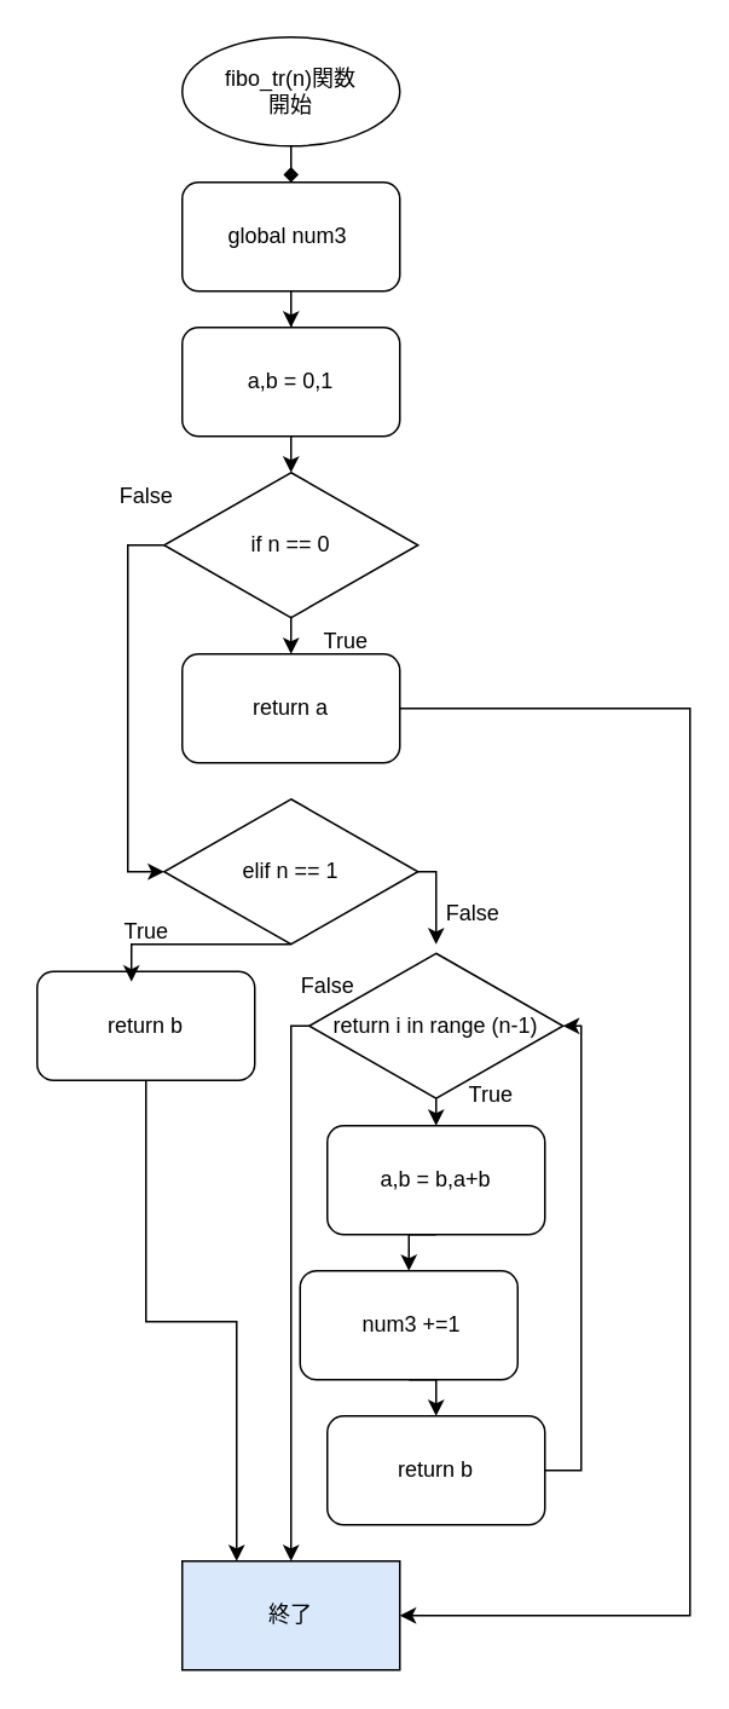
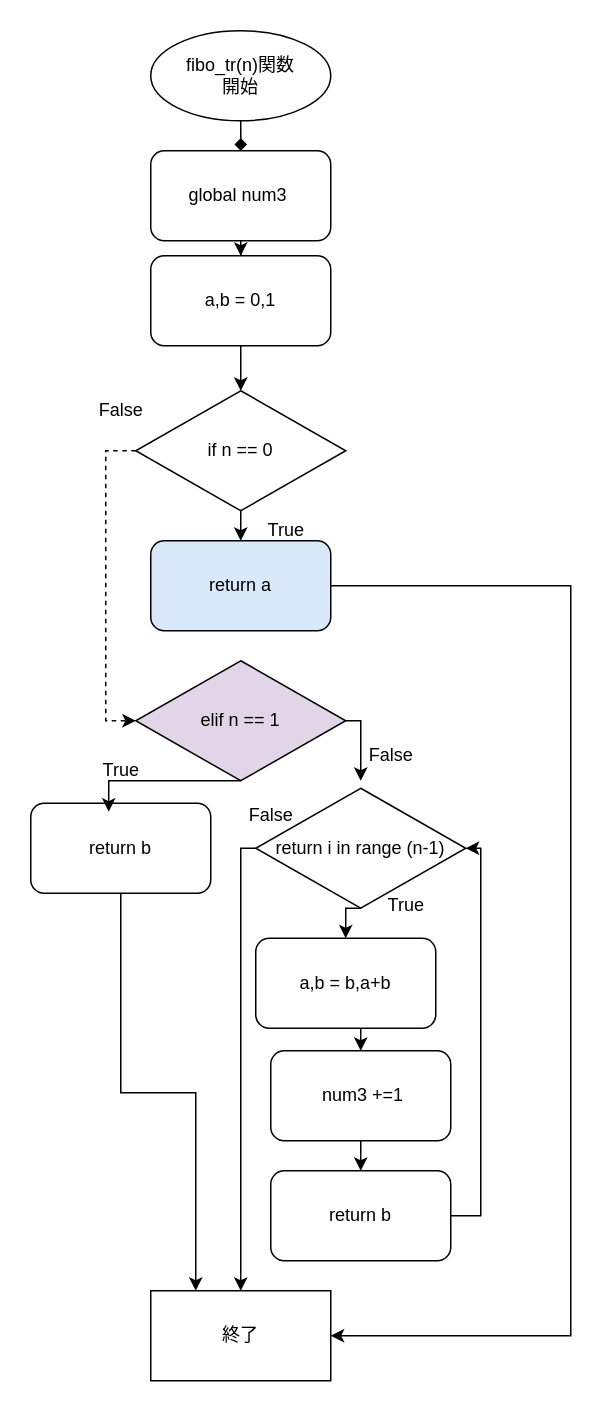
- <mxCell id="7" value="a,b = 0,1" style="rounded=1;whiteSpace=wrap;html=1;" vertex="1" parent="1"><mxGeometry x="100" y="180" width="120" height="60" as="geometry" /></mxCell>
+ <mxCell id="7" value="a,b = 0,1" style="rounded=1;whiteSpace=wrap;html=1;" vertex="1" parent="1"><mxGeometry x="100" y="170" width="120" height="60" as="geometry" /></mxCell>
- <mxCell id="9" style="edgeStyle=orthogonalEdgeStyle;rounded=0;orthogonalLoop=1;jettySize=auto;html=1;exitX=0;exitY=0.5;exitDx=0;exitDy=0;" edge="1" parent="1" source="10" target="16"><mxGeometry relative="1" as="geometry"><Array as="points"><mxPoint x="70" y="300" /><mxPoint x="70" y="480" /></Array></mxGeometry></mxCell>
+ <mxCell id="9" style="edgeStyle=orthogonalEdgeStyle;rounded=0;orthogonalLoop=1;jettySize=auto;html=1;exitX=0;exitY=0.5;exitDx=0;exitDy=0;dashed=1;" edge="1" parent="1" source="10" target="16"><mxGeometry relative="1" as="geometry"><Array as="points"><mxPoint x="70" y="300" /><mxPoint x="70" y="480" /></Array></mxGeometry></mxCell>
- <mxCell id="12" value="return a" style="rounded=1;whiteSpace=wrap;html=1;" vertex="1" parent="1"><mxGeometry x="100" y="360" width="120" height="60" as="geometry" /></mxCell>
+ <mxCell id="12" value="return a" style="rounded=1;whiteSpace=wrap;html=1;fillColor=#dae8fc;" vertex="1" parent="1"><mxGeometry x="100" y="360" width="120" height="60" as="geometry" /></mxCell>
- <mxCell id="16" value="elif n == 1" style="rhombus;whiteSpace=wrap;html=1;" vertex="1" parent="1"><mxGeometry x="90" y="440" width="140" height="80" as="geometry" /></mxCell>
+ <mxCell id="16" value="elif n == 1" style="rhombus;whiteSpace=wrap;html=1;fillColor=#e1d5e7;" vertex="1" parent="1"><mxGeometry x="90" y="440" width="140" height="80" as="geometry" /></mxCell>
- <mxCell id="21" value="a,b = b,a+b" style="rounded=1;whiteSpace=wrap;html=1;" vertex="1" parent="1"><mxGeometry x="180" y="620" width="120" height="60" as="geometry" /></mxCell>
+ <mxCell id="21" value="a,b = b,a+b" style="rounded=1;whiteSpace=wrap;html=1;" vertex="1" parent="1"><mxGeometry x="170" y="625" width="120" height="60" as="geometry" /></mxCell>
- <mxCell id="25" value="&amp;nbsp;num3 +=1" style="rounded=1;whiteSpace=wrap;html=1;" vertex="1" parent="1"><mxGeometry x="165" y="700" width="120" height="60" as="geometry" /></mxCell>
+ <mxCell id="25" value="&amp;nbsp;num3 +=1" style="rounded=1;whiteSpace=wrap;html=1;" vertex="1" parent="1"><mxGeometry x="180" y="700" width="120" height="60" as="geometry" /></mxCell>
- <mxCell id="26" value="終了" style="rounded=0;whiteSpace=wrap;html=1;fillColor=#dae8fc;" vertex="1" parent="1"><mxGeometry x="100" y="860" width="120" height="60" as="geometry" /></mxCell>
+ <mxCell id="26" value="終了" style="rounded=0;whiteSpace=wrap;html=1;" vertex="1" parent="1"><mxGeometry x="100" y="860" width="120" height="60" as="geometry" /></mxCell>
